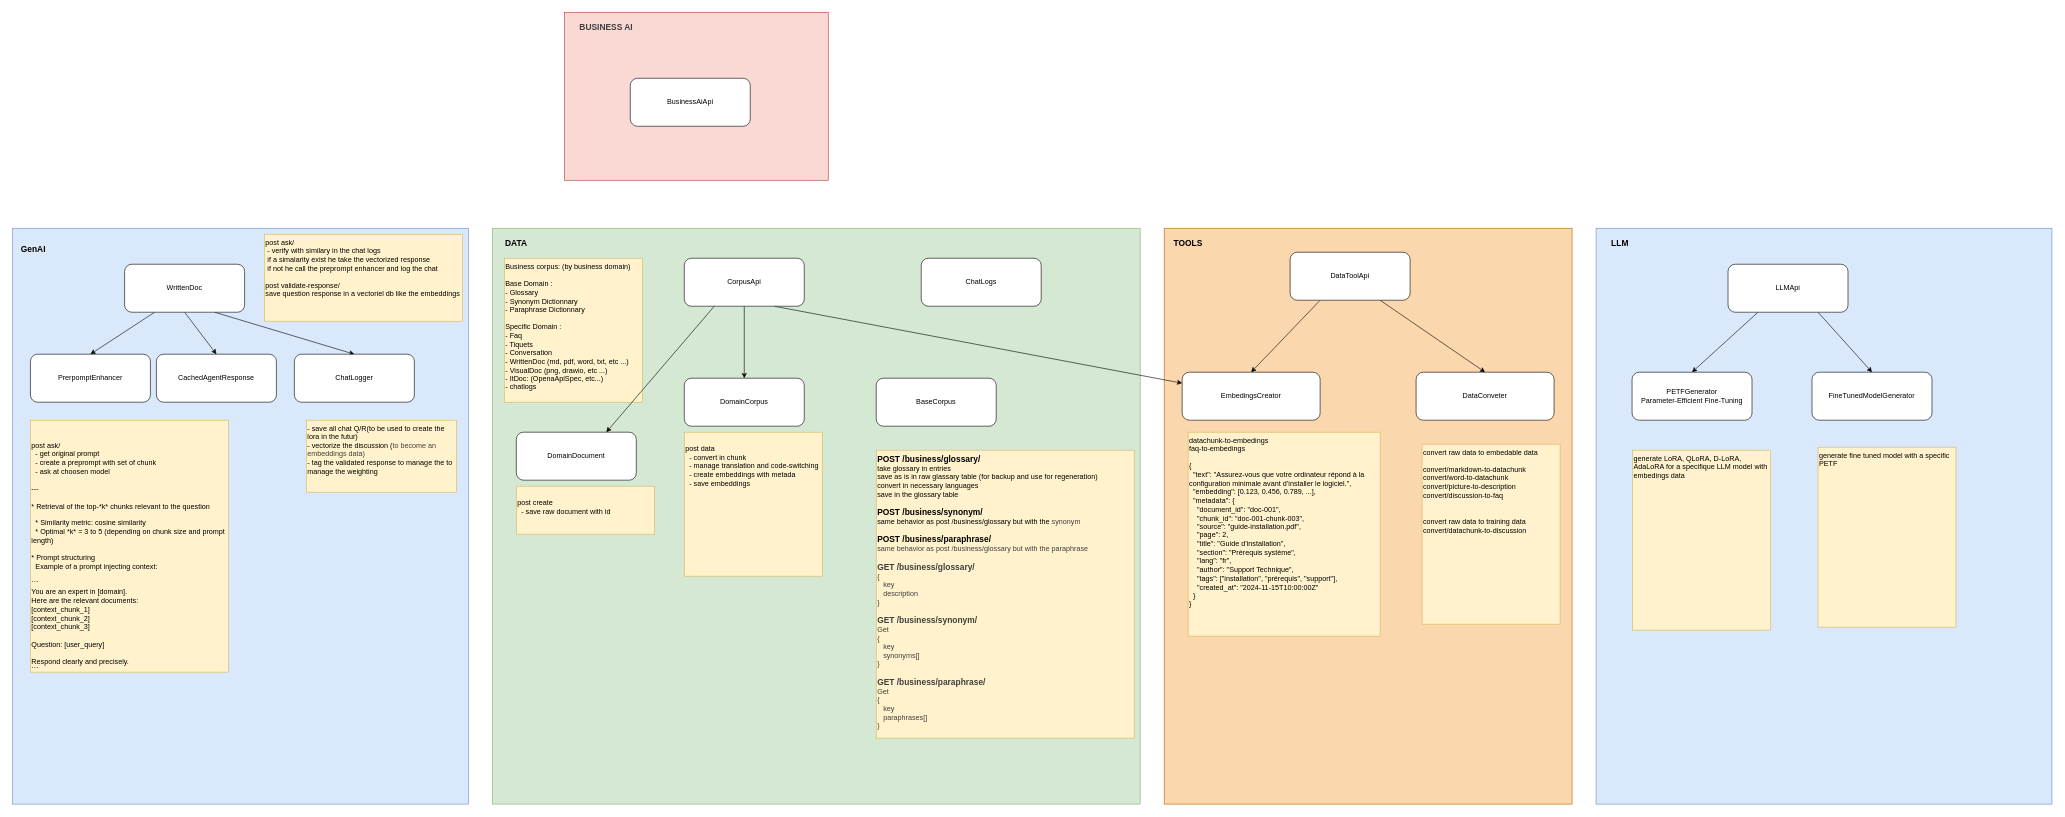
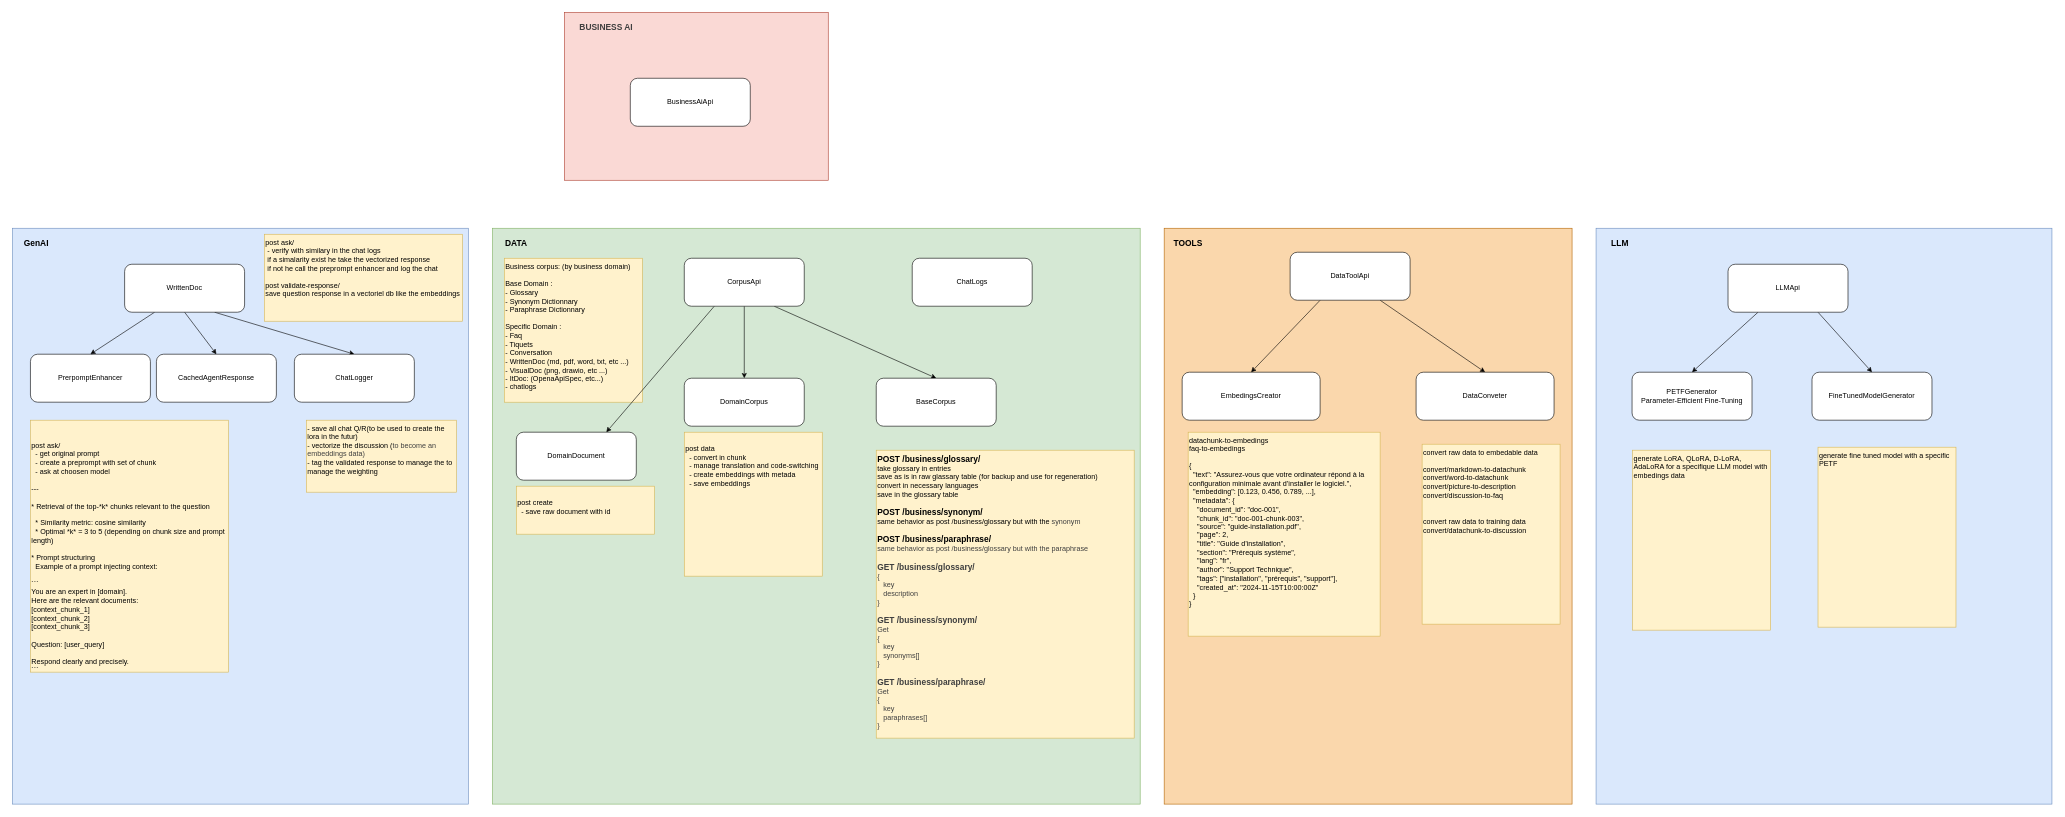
- <mxCell id="7" value="&lt;font style=&quot;font-size: 14px;&quot;&gt;&lt;b&gt;GenAI&lt;/b&gt;&lt;/font&gt;" style="text;html=1;align=center;verticalAlign=middle;whiteSpace=wrap;rounded=0;" parent="1" vertex="1"><mxGeometry x="25" y="400" width="60" height="30" as="geometry" /></mxCell>
+ <mxCell id="7" value="&lt;font style=&quot;font-size: 14px;&quot;&gt;&lt;b&gt;GenAI&lt;/b&gt;&lt;/font&gt;" style="text;html=1;align=center;verticalAlign=middle;whiteSpace=wrap;rounded=0;" parent="1" vertex="1"><mxGeometry x="30" y="390" width="60" height="30" as="geometry" /></mxCell>
- <mxCell id="48" value="ChatLogs" style="rounded=1;whiteSpace=wrap;html=1;" parent="1" vertex="1"><mxGeometry x="1535" y="430" width="200" height="80" as="geometry" /></mxCell>
+ <mxCell id="48" value="ChatLogs" style="rounded=1;whiteSpace=wrap;html=1;" parent="1" vertex="1"><mxGeometry x="1520" y="430" width="200" height="80" as="geometry" /></mxCell>
- <mxCell id="14" style="edgeStyle=none;html=1;exitX=0.75;exitY=1;exitDx=0;exitDy=0;" parent="1" source="15" target="19" edge="1"><mxGeometry relative="1" as="geometry" /></mxCell>
+ <mxCell id="14" style="edgeStyle=none;html=1;exitX=0.75;exitY=1;exitDx=0;exitDy=0;entryX=0.5;entryY=0;entryDx=0;entryDy=0;" parent="1" source="15" target="17" edge="1"><mxGeometry relative="1" as="geometry" /></mxCell>
